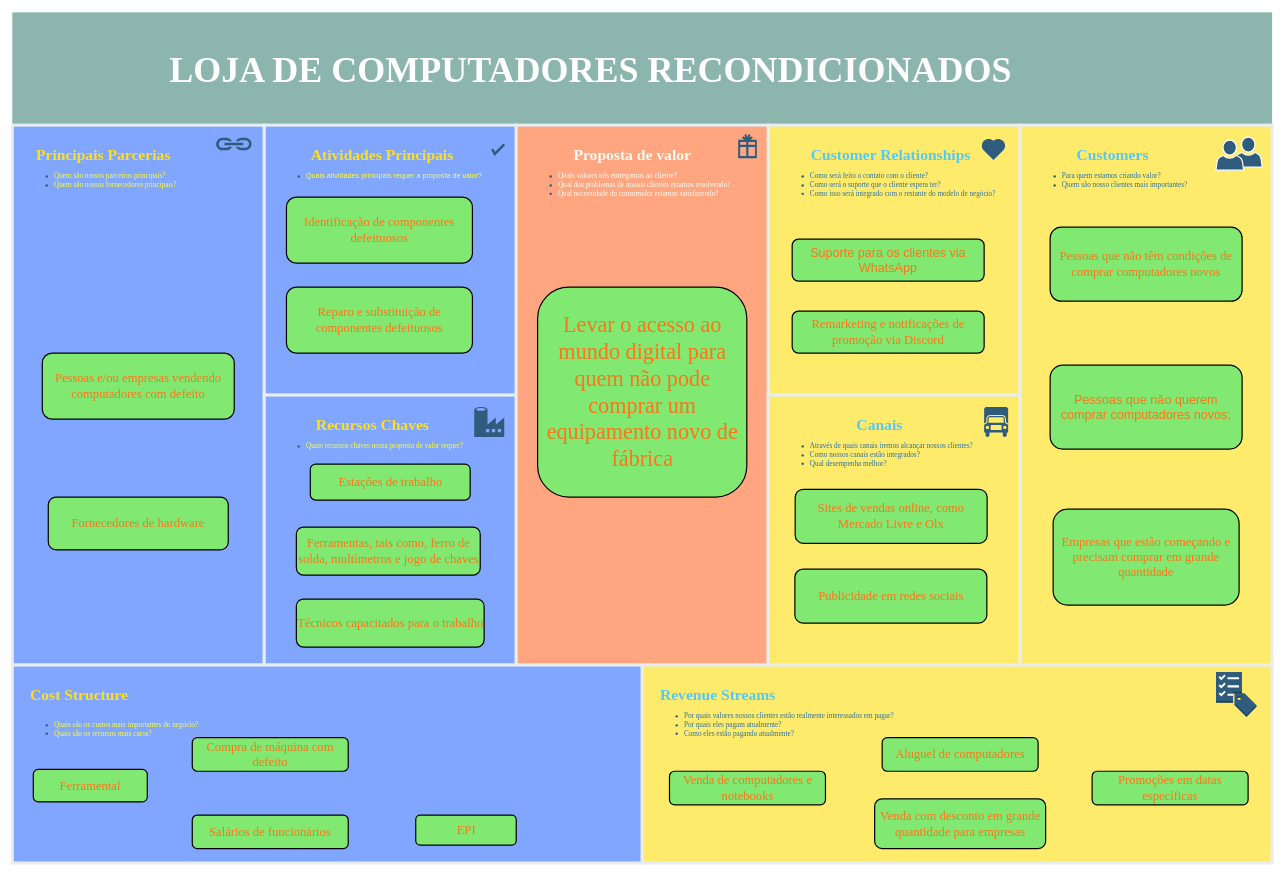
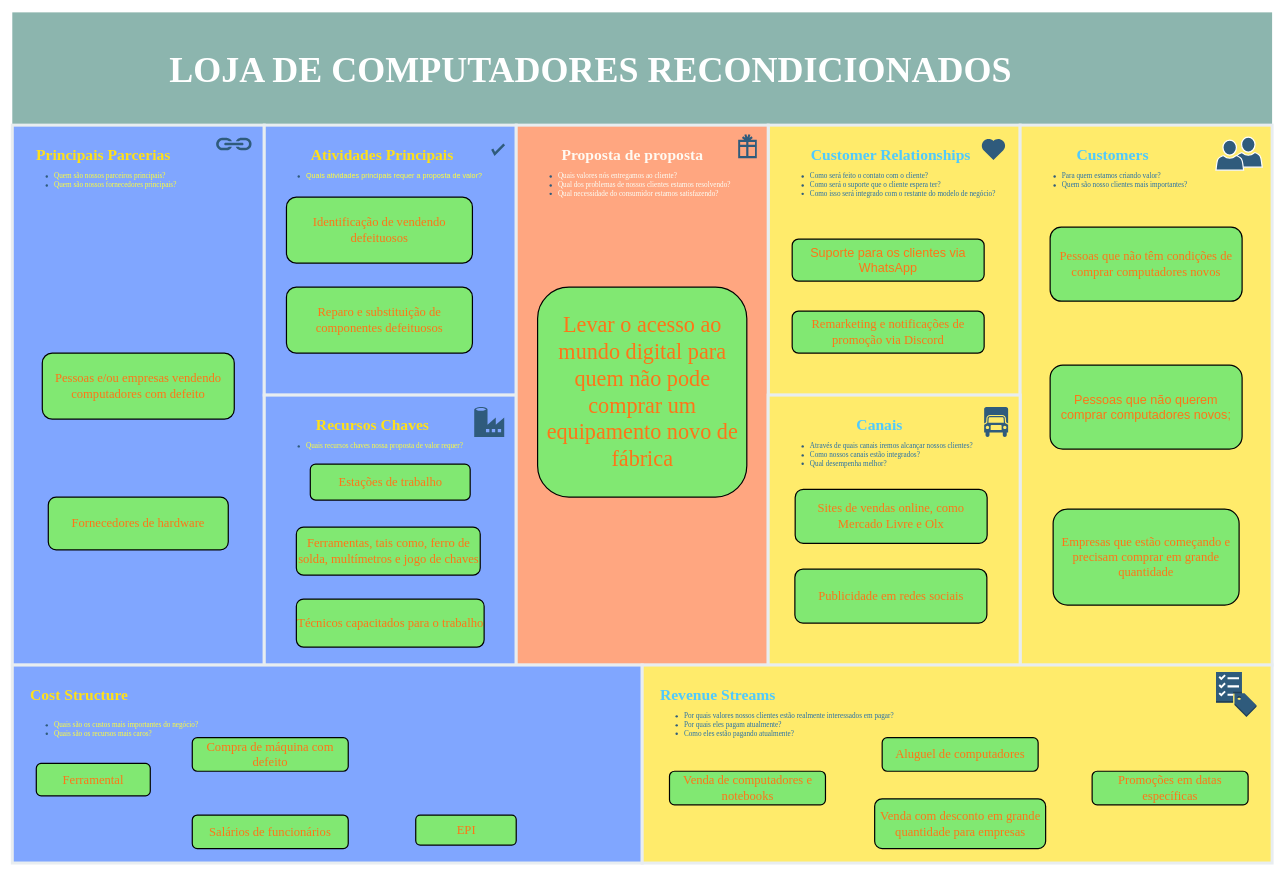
- <mxCell id="7" value="&lt;div style=&quot;text-align: center ; font-size: 26px&quot;&gt;&lt;font style=&quot;font-size: 26px&quot; face=&quot;Comic Sans MS&quot;&gt;&lt;b&gt;&lt;font color=&quot;#fffaf2&quot;&gt;Proposta de valor&lt;/font&gt;&lt;br&gt;&lt;/b&gt;&lt;/font&gt;&lt;/div&gt;&lt;div&gt;&lt;ul&gt;&lt;li&gt;&lt;font face=&quot;Comic Sans MS&quot; color=&quot;#fafff7&quot;&gt;Quais valores nós entregamos ao cliente?&lt;/font&gt;&lt;/li&gt;&lt;li&gt;&lt;font face=&quot;Comic Sans MS&quot; color=&quot;#fafff7&quot;&gt;Qual dos problemas de nossos clientes estamos resolvendo?&lt;/font&gt;&lt;/li&gt;&lt;li&gt;&lt;font face=&quot;Comic Sans MS&quot; color=&quot;#fafff7&quot;&gt;Qual necessidade do consumidor estamos satisfazendo?&lt;/font&gt;&lt;/li&gt;&lt;/ul&gt;&lt;/div&gt;&lt;div&gt;&lt;br&gt;&lt;/div&gt;&lt;br&gt;&lt;div style=&quot;font-size: 10px&quot;&gt;&lt;br&gt;&lt;/div&gt;" style="rounded=0;whiteSpace=wrap;html=1;shadow=0;labelBackgroundColor=none;strokeColor=#e8edf0;strokeWidth=5;fontSize=12;fontColor=#2F5B7C;align=left;verticalAlign=top;spacing=30;fillColor=#FFA680;" parent="1" vertex="1"><mxGeometry x="860" y="208" width="420" height="900" as="geometry" /></mxCell>
+ <mxCell id="7" value="&lt;div style=&quot;text-align: center ; font-size: 26px&quot;&gt;&lt;font style=&quot;font-size: 26px&quot; face=&quot;Comic Sans MS&quot;&gt;&lt;b&gt;&lt;font color=&quot;#fffaf2&quot;&gt;Proposta de proposta&lt;/font&gt;&lt;br&gt;&lt;/b&gt;&lt;/font&gt;&lt;/div&gt;&lt;div&gt;&lt;ul&gt;&lt;li&gt;&lt;font face=&quot;Comic Sans MS&quot; color=&quot;#fafff7&quot;&gt;Quais valores nós entregamos ao cliente?&lt;/font&gt;&lt;/li&gt;&lt;li&gt;&lt;font face=&quot;Comic Sans MS&quot; color=&quot;#fafff7&quot;&gt;Qual dos problemas de nossos clientes estamos resolvendo?&lt;/font&gt;&lt;/li&gt;&lt;li&gt;&lt;font face=&quot;Comic Sans MS&quot; color=&quot;#fafff7&quot;&gt;Qual necessidade do consumidor estamos satisfazendo?&lt;/font&gt;&lt;/li&gt;&lt;/ul&gt;&lt;/div&gt;&lt;div&gt;&lt;br&gt;&lt;/div&gt;&lt;br&gt;&lt;div style=&quot;font-size: 10px&quot;&gt;&lt;br&gt;&lt;/div&gt;" style="rounded=0;whiteSpace=wrap;html=1;shadow=0;labelBackgroundColor=none;strokeColor=#e8edf0;strokeWidth=5;fontSize=12;fontColor=#2F5B7C;align=left;verticalAlign=top;spacing=30;fillColor=#FFA680;" parent="1" vertex="1"><mxGeometry x="860" y="208" width="420" height="900" as="geometry" /></mxCell>
- <mxCell id="31" value="&lt;font style=&quot;font-size: 21px&quot; face=&quot;Comic Sans MS&quot; color=&quot;#FF7417&quot;&gt;Identificação de componentes defeituosos&lt;/font&gt;" style="rounded=1;whiteSpace=wrap;html=1;fillColor=#81E872;strokeWidth=2;" parent="1" vertex="1"><mxGeometry x="477" y="328" width="310" height="110" as="geometry" /></mxCell>
+ <mxCell id="31" value="&lt;font style=&quot;font-size: 21px&quot; face=&quot;Comic Sans MS&quot; color=&quot;#FF7417&quot;&gt;Identificação de vendendo defeituosos&lt;/font&gt;" style="rounded=1;whiteSpace=wrap;html=1;fillColor=#81E872;strokeWidth=2;" parent="1" vertex="1"><mxGeometry x="477" y="328" width="310" height="110" as="geometry" /></mxCell>
- <mxCell id="39" value="&lt;font style=&quot;font-size: 21px&quot; face=&quot;Comic Sans MS&quot; color=&quot;#FF7417&quot;&gt;Ferramental&lt;/font&gt;" style="rounded=1;whiteSpace=wrap;html=1;fillColor=#81E872;strokeWidth=2;" vertex="1" parent="1"><mxGeometry x="55" y="1282" width="190" height="54" as="geometry" /></mxCell>
+ <mxCell id="39" value="&lt;font style=&quot;font-size: 21px&quot; face=&quot;Comic Sans MS&quot; color=&quot;#FF7417&quot;&gt;Ferramental&lt;/font&gt;" style="rounded=1;whiteSpace=wrap;html=1;fillColor=#81E872;strokeWidth=2;" vertex="1" parent="1"><mxGeometry x="60" y="1272" width="190" height="54" as="geometry" /></mxCell>
